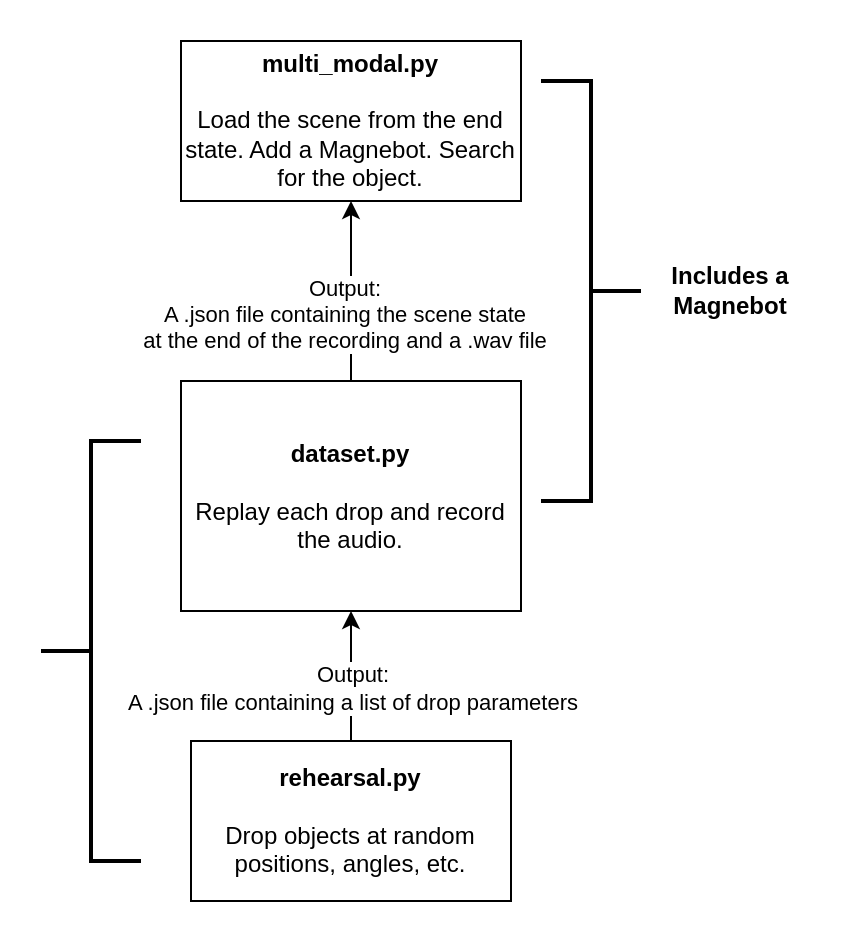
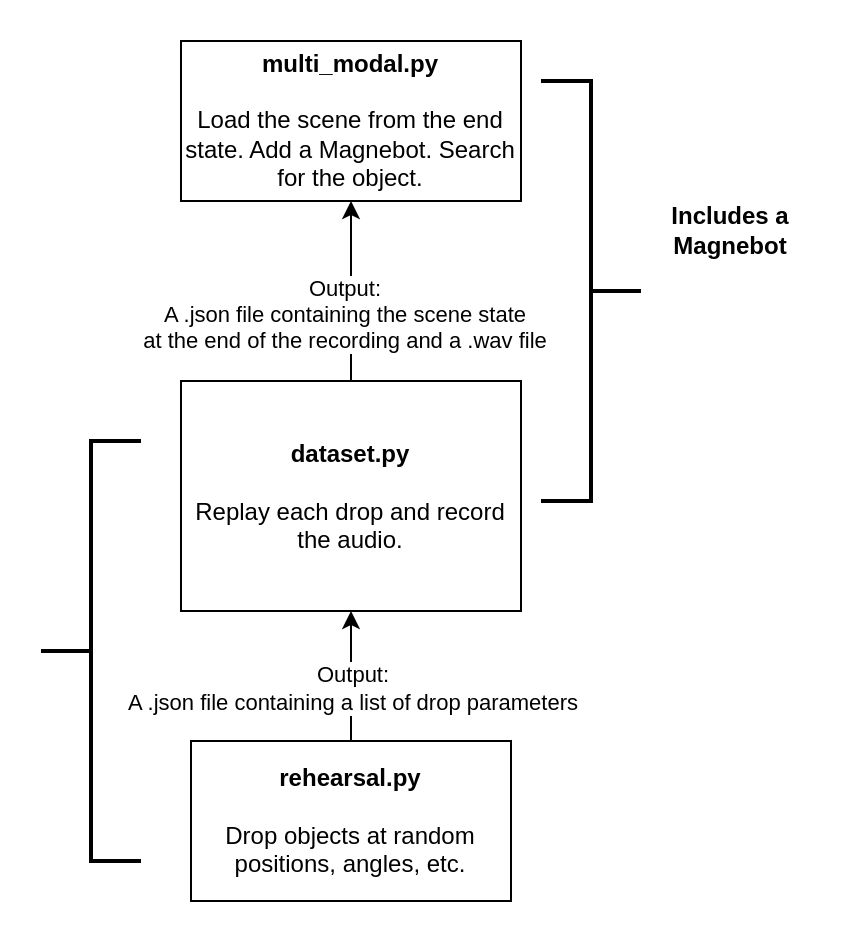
- <mxCell id="11" value="Includes a Magnebot" style="text;html=1;strokeColor=none;fillColor=none;align=center;verticalAlign=middle;whiteSpace=wrap;rounded=0;fontStyle=1" parent="1" vertex="1"><mxGeometry x="330" y="135" width="70" height="20" as="geometry" /></mxCell>
+ <mxCell id="11" value="Includes a Magnebot" style="text;html=1;strokeColor=none;fillColor=none;align=center;verticalAlign=middle;whiteSpace=wrap;rounded=0;fontStyle=1" parent="1" vertex="1"><mxGeometry x="330" y="105" width="70" height="20" as="geometry" /></mxCell>
